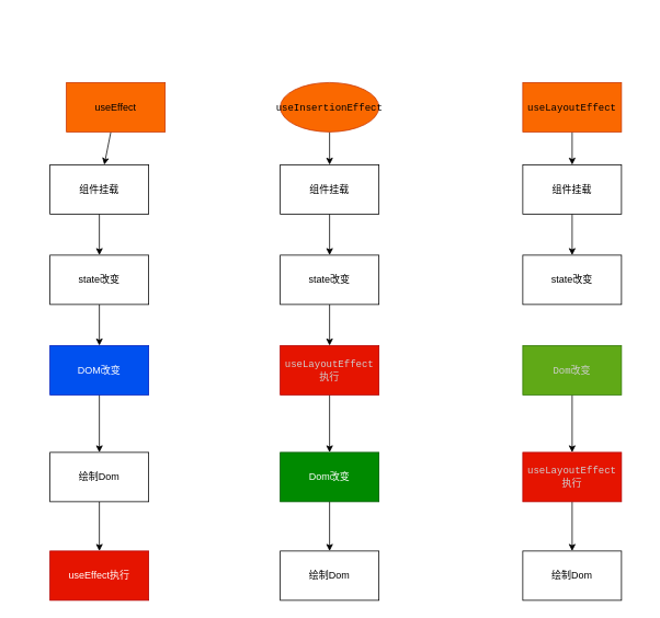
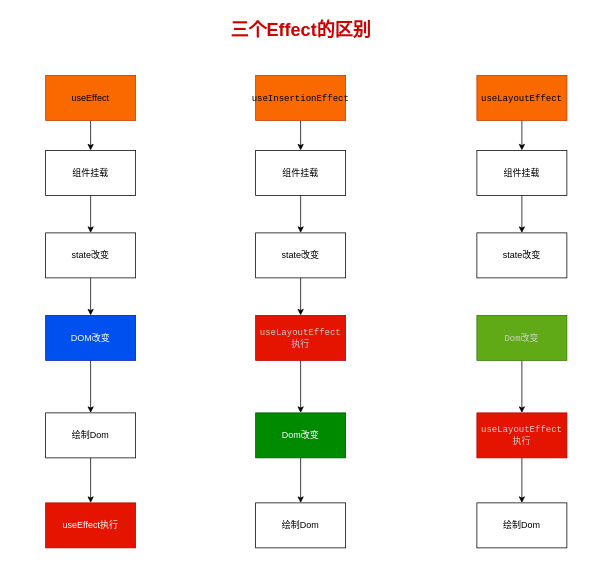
+ <mxCell id="34" value="&lt;font color=&quot;#cc0000&quot;&gt;三个Effect的区别&lt;/font&gt;" style="text;strokeColor=none;fillColor=none;html=1;fontSize=24;fontStyle=1;verticalAlign=middle;align=center;labelBackgroundColor=none;fontColor=#000000;" vertex="1" parent="1"><mxGeometry y="20" width="760" height="40" as="geometry" x="20" /></mxCell>
- <mxCell id="3" value="useEffect" style="rounded=0;whiteSpace=wrap;html=1;fillColor=#fa6800;fontColor=#000000;strokeColor=#C73500;" vertex="1" parent="1"><mxGeometry x="80" y="100" width="120" height="60" as="geometry" /></mxCell>
+ <mxCell id="3" value="useEffect" style="rounded=0;whiteSpace=wrap;html=1;fillColor=#fa6800;fontColor=#000000;strokeColor=#C73500;" vertex="1" parent="1"><mxGeometry x="60" y="100" width="120" height="60" as="geometry" /></mxCell>
- <mxCell id="5" value="&lt;div style=&quot;font-family: &amp;#34;consolas&amp;#34; , &amp;#34;courier new&amp;#34; , monospace ; line-height: 16px&quot;&gt;useInsertionEffect&lt;br&gt;&lt;/div&gt;" style="ellipse;whiteSpace=wrap;html=1;fillColor=#fa6800;fontColor=#000000;strokeColor=#C73500;" vertex="1" parent="1"><mxGeometry x="340" y="100" width="120" height="60" as="geometry" /></mxCell>
+ <mxCell id="5" value="&lt;div style=&quot;font-family: &amp;#34;consolas&amp;#34; , &amp;#34;courier new&amp;#34; , monospace ; line-height: 16px&quot;&gt;useInsertionEffect&lt;br&gt;&lt;/div&gt;" style="rounded=0;whiteSpace=wrap;html=1;fillColor=#fa6800;fontColor=#000000;strokeColor=#C73500;" vertex="1" parent="1"><mxGeometry x="340" y="100" width="120" height="60" as="geometry" /></mxCell>
